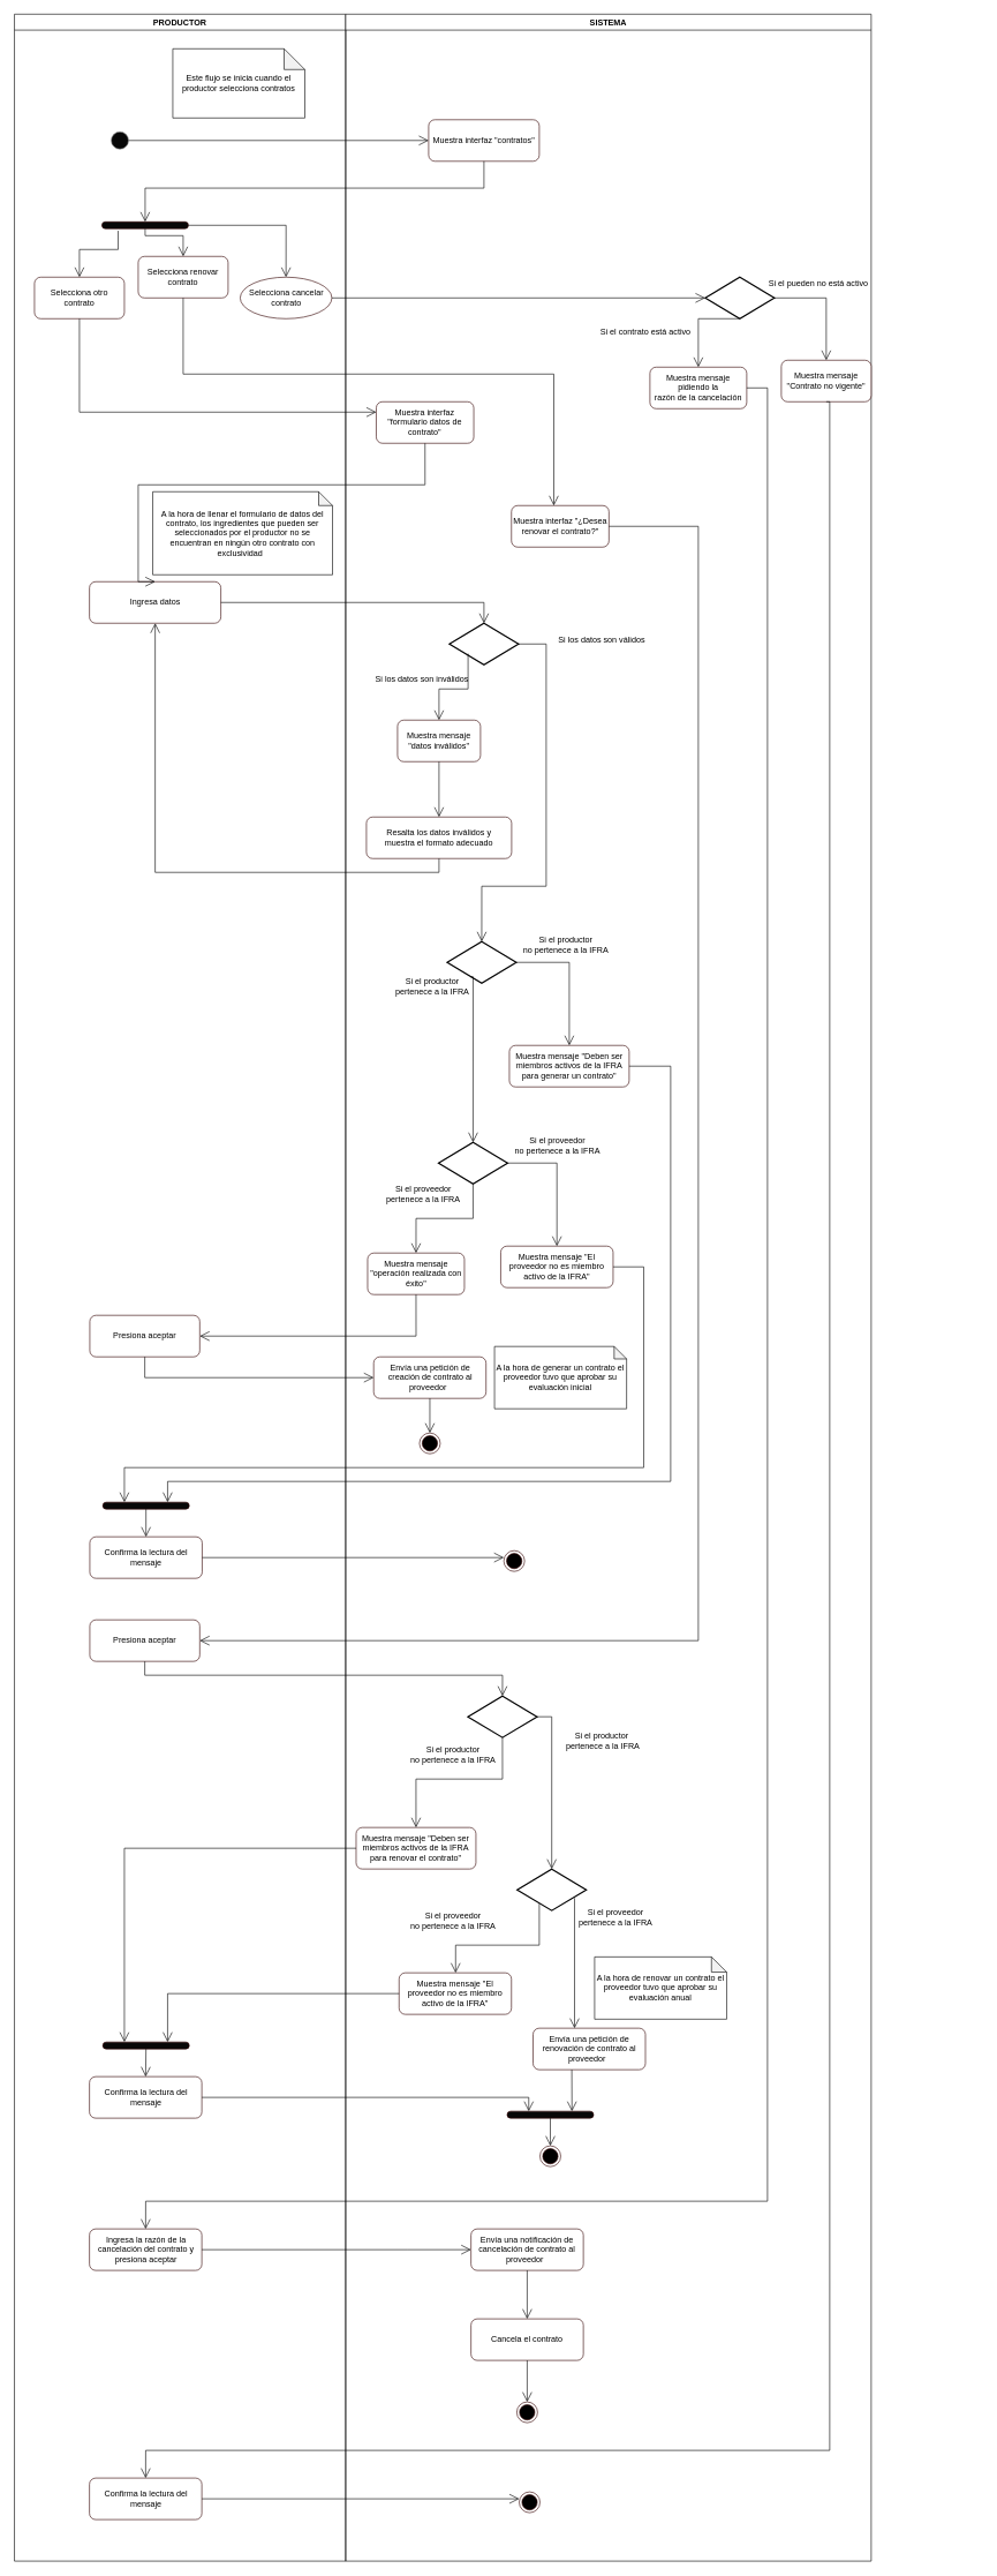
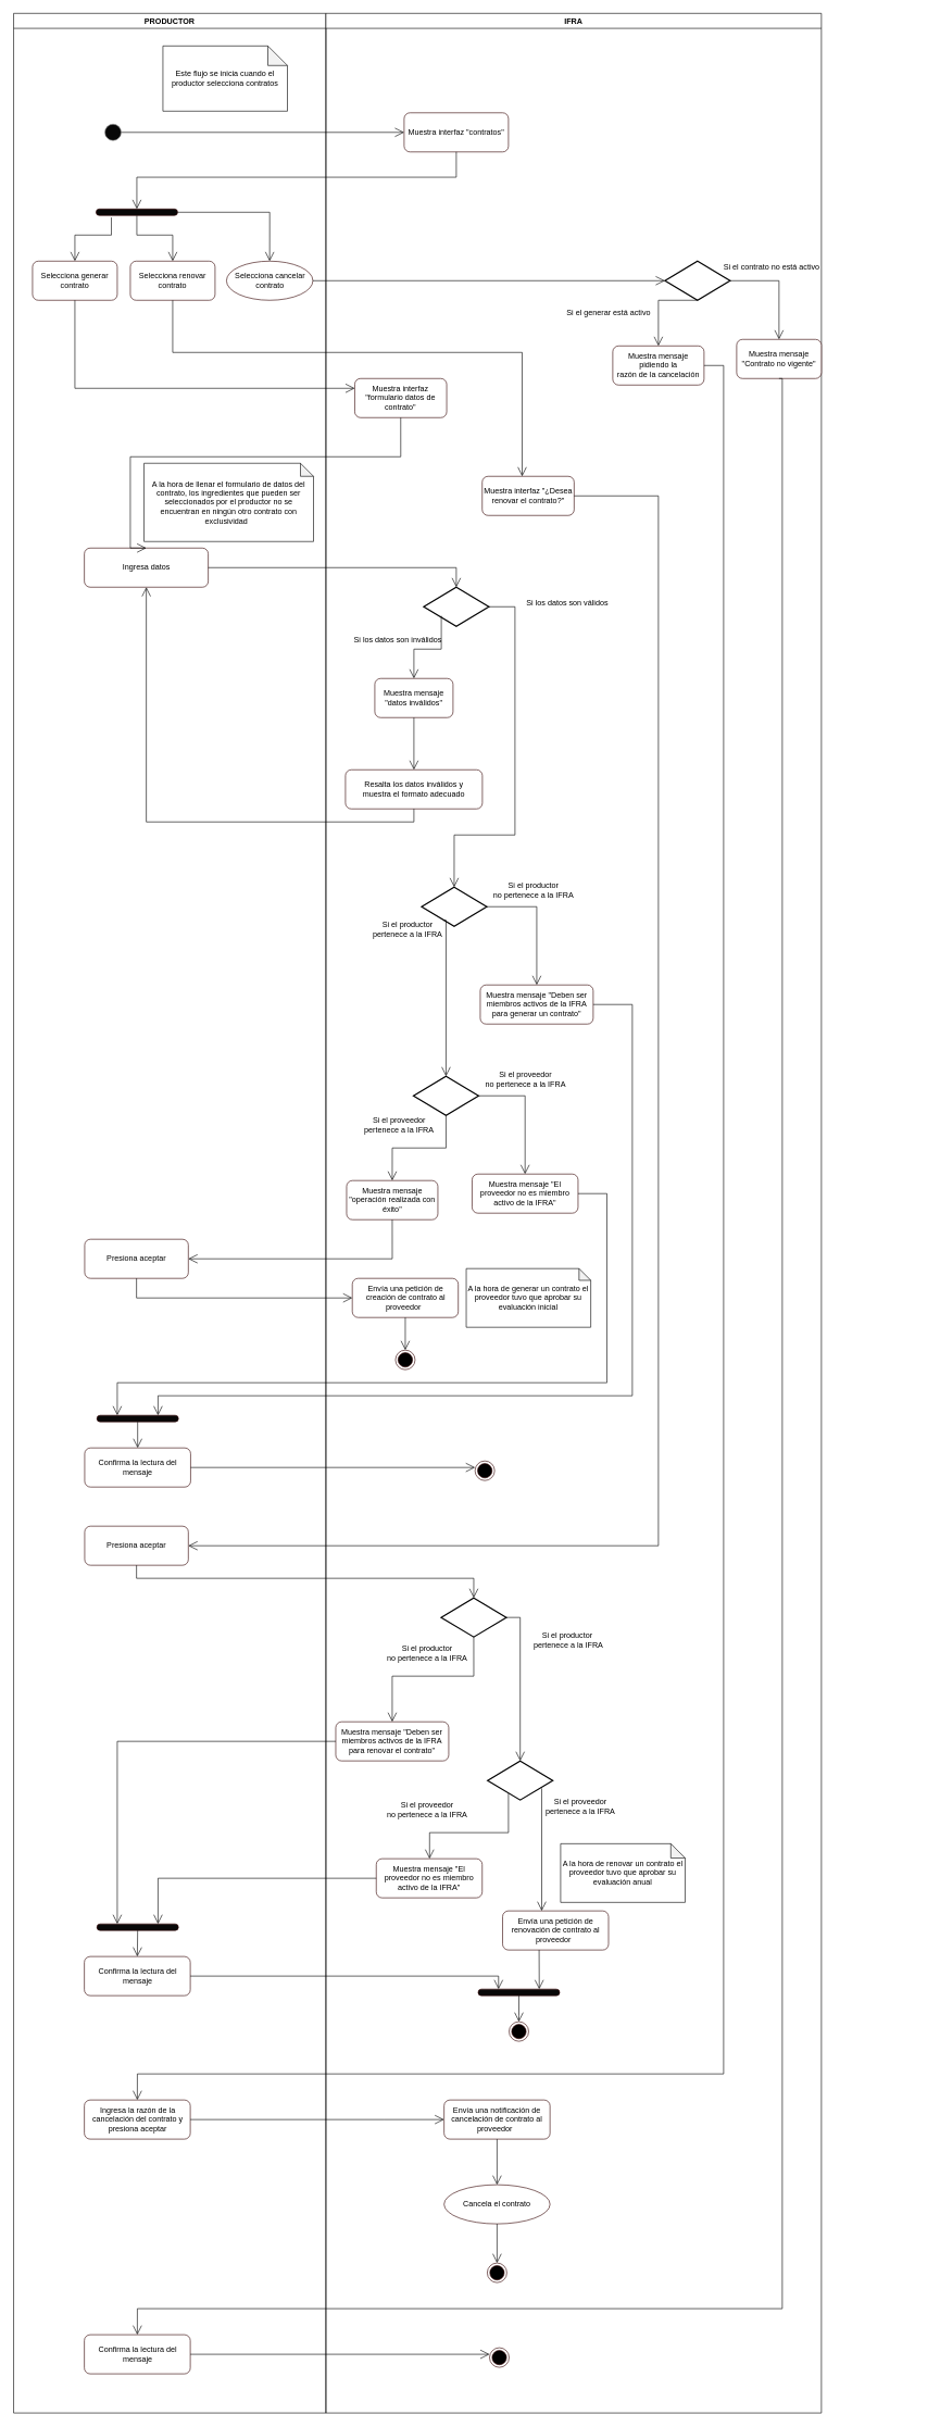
- <mxCell id="38" value="SISTEMA" style="swimlane;gradientColor=none;" parent="1" vertex="1"><mxGeometry x="499" y="20" width="760" height="3680" as="geometry" /></mxCell>
+ <mxCell id="38" value="IFRA" style="swimlane;gradientColor=none;" parent="1" vertex="1"><mxGeometry x="499" y="20" width="760" height="3680" as="geometry" /></mxCell>
- <mxCell id="11" value="Selecciona renovar contrato" style="rounded=1;whiteSpace=wrap;html=1;strokeColor=#330000;fillColor=#FFFFFF;gradientColor=none;" parent="6" vertex="1"><mxGeometry x="150" y="50" width="130" height="60" as="geometry" /></mxCell>
+ <mxCell id="11" value="Selecciona renovar contrato" style="rounded=1;whiteSpace=wrap;html=1;strokeColor=#330000;fillColor=#FFFFFF;gradientColor=none;" parent="6" vertex="1"><mxGeometry x="150" y="80" width="130" height="60" as="geometry" /></mxCell>
- <mxCell id="50" value="Si el pueden no está activo&amp;nbsp;" style="text;html=1;align=center;verticalAlign=middle;resizable=0;points=[];autosize=1;" parent="48" vertex="1"><mxGeometry x="210" y="60" width="170" height="20" as="geometry" /></mxCell>
+ <mxCell id="50" value="Si el contrato no está activo&amp;nbsp;" style="text;html=1;align=center;verticalAlign=middle;resizable=0;points=[];autosize=1;" parent="48" vertex="1"><mxGeometry x="210" y="60" width="170" height="20" as="geometry" /></mxCell>
- <mxCell id="9" value="Selecciona otro contrato" style="rounded=1;whiteSpace=wrap;html=1;strokeColor=#330000;fillColor=#FFFFFF;gradientColor=none;" parent="6" vertex="1"><mxGeometry y="80" width="130" height="60" as="geometry" /></mxCell>
+ <mxCell id="9" value="Selecciona generar contrato" style="rounded=1;whiteSpace=wrap;html=1;strokeColor=#330000;fillColor=#FFFFFF;gradientColor=none;" parent="6" vertex="1"><mxGeometry y="80" width="130" height="60" as="geometry" /></mxCell>
- <mxCell id="51" value="Si el contrato está activo&amp;nbsp;" style="text;html=1;align=center;verticalAlign=middle;resizable=0;points=[];autosize=1;" parent="48" vertex="1"><mxGeometry x="-30" y="130" width="150" height="20" as="geometry" /></mxCell>
+ <mxCell id="51" value="Si el generar está activo&amp;nbsp;" style="text;html=1;align=center;verticalAlign=middle;resizable=0;points=[];autosize=1;" parent="48" vertex="1"><mxGeometry x="-30" y="130" width="150" height="20" as="geometry" /></mxCell>
- <mxCell id="71" value="Cancela el contrato" style="rounded=1;whiteSpace=wrap;html=1;strokeColor=#330000;fillColor=#FFFFFF;gradientColor=none;" parent="70" vertex="1"><mxGeometry width="162.5" height="60" as="geometry" /></mxCell>
+ <mxCell id="71" value="Cancela el contrato" style="ellipse;whiteSpace=wrap;html=1;strokeColor=#330000;fillColor=#FFFFFF;gradientColor=none;" parent="70" vertex="1"><mxGeometry width="162.5" height="60" as="geometry" /></mxCell>
